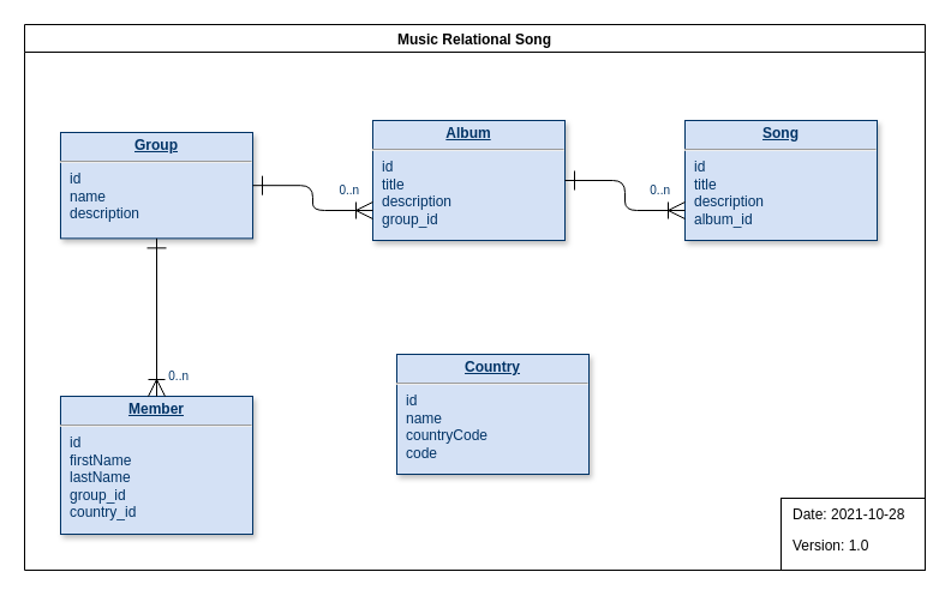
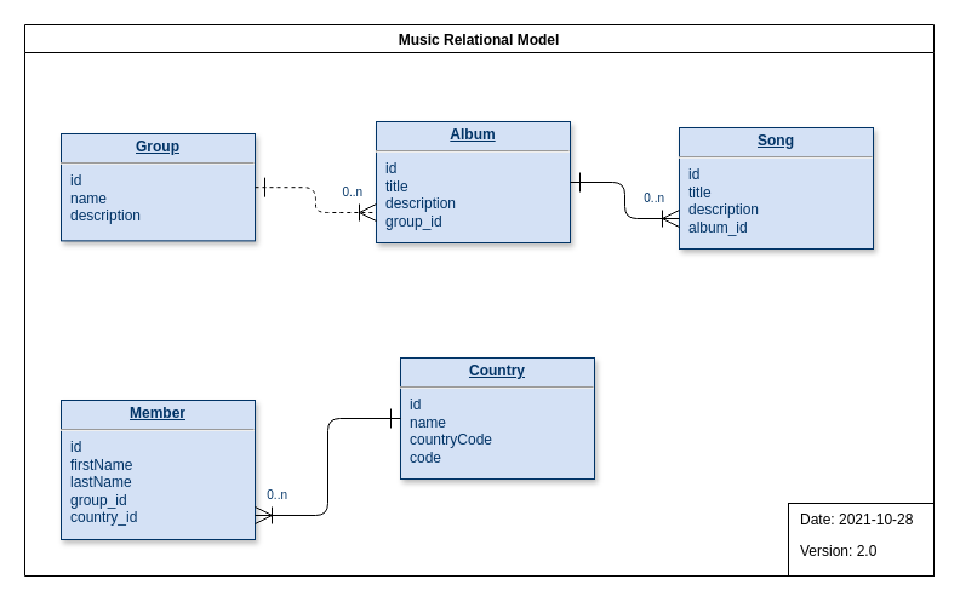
- <mxCell id="2" value="Music Relational Song" style="swimlane;swimlaneLine=1;glass=0;rounded=0;shadow=0;sketch=0;" vertex="1" parent="1"><mxGeometry x="20" y="20" width="750" height="455" as="geometry" /></mxCell>
+ <mxCell id="2" value="Music Relational Model" style="swimlane;swimlaneLine=1;glass=0;rounded=0;shadow=0;sketch=0;" vertex="1" parent="1"><mxGeometry x="20" y="20" width="750" height="455" as="geometry" /></mxCell>
- <mxCell id="6" value="&lt;p style=&quot;margin: 0px ; margin-top: 4px ; text-align: center ; text-decoration: underline&quot;&gt;&lt;strong&gt;Song&lt;/strong&gt;&lt;/p&gt;&lt;hr&gt;&lt;p style=&quot;margin: 0px ; margin-left: 8px&quot;&gt;id&lt;/p&gt;&lt;p style=&quot;margin: 0px ; margin-left: 8px&quot;&gt;title&lt;/p&gt;&lt;p style=&quot;margin: 0px ; margin-left: 8px&quot;&gt;description&lt;/p&gt;&lt;p style=&quot;margin: 0px ; margin-left: 8px&quot;&gt;album_id&lt;/p&gt;" style="verticalAlign=top;align=left;overflow=fill;fontSize=12;fontFamily=Helvetica;html=1;strokeColor=#003366;shadow=1;fillColor=#D4E1F5;fontColor=#003366" parent="3" vertex="1"><mxGeometry x="260" width="160" height="100" as="geometry" /></mxCell>
+ <mxCell id="6" value="&lt;p style=&quot;margin: 0px ; margin-top: 4px ; text-align: center ; text-decoration: underline&quot;&gt;&lt;strong&gt;Song&lt;/strong&gt;&lt;/p&gt;&lt;hr&gt;&lt;p style=&quot;margin: 0px ; margin-left: 8px&quot;&gt;id&lt;/p&gt;&lt;p style=&quot;margin: 0px ; margin-left: 8px&quot;&gt;title&lt;/p&gt;&lt;p style=&quot;margin: 0px ; margin-left: 8px&quot;&gt;description&lt;/p&gt;&lt;p style=&quot;margin: 0px ; margin-left: 8px&quot;&gt;album_id&lt;/p&gt;" style="verticalAlign=top;align=left;overflow=fill;fontSize=12;fontFamily=Helvetica;html=1;strokeColor=#003366;shadow=1;fillColor=#D4E1F5;fontColor=#003366" parent="3" vertex="1"><mxGeometry x="250" y="5" width="160" height="100" as="geometry" /></mxCell>
- <mxCell id="13" value="" style="endArrow=ERoneToMany;endSize=12;startArrow=ERone;startSize=14;startFill=0;edgeStyle=orthogonalEdgeStyle;endFill=0;entryX=0;entryY=0.75;entryDx=0;entryDy=0;exitX=1;exitY=0.5;exitDx=0;exitDy=0;" edge="1" parent="2" source="10" target="5"><mxGeometry x="620" y="350" as="geometry"><mxPoint x="120" y="100" as="sourcePoint" /><mxPoint x="120" y="295.0" as="targetPoint" /></mxGeometry></mxCell>
+ <mxCell id="13" value="" style="endArrow=ERoneToMany;endSize=12;startArrow=ERone;startSize=14;startFill=0;edgeStyle=orthogonalEdgeStyle;endFill=0;entryX=0;entryY=0.75;entryDx=0;entryDy=0;exitX=1;exitY=0.5;exitDx=0;exitDy=0;dashed=1;" edge="1" parent="2" source="10" target="5"><mxGeometry x="620" y="350" as="geometry"><mxPoint x="120" y="100" as="sourcePoint" /><mxPoint x="120" y="295.0" as="targetPoint" /></mxGeometry></mxCell>
- <mxCell id="11" value="" style="endArrow=ERoneToMany;endSize=12;startArrow=ERone;startSize=14;startFill=0;edgeStyle=orthogonalEdgeStyle;endFill=0;" parent="2" source="10" target="9" edge="1"><mxGeometry x="610" y="340" as="geometry"><mxPoint x="610" y="340" as="sourcePoint" /><mxPoint x="770" y="340" as="targetPoint" /></mxGeometry></mxCell>
- <mxCell id="12" value="0..n" style="resizable=0;align=right;verticalAlign=top;labelBackgroundColor=#ffffff;fontSize=10;strokeColor=#003366;shadow=1;fillColor=#D4E1F5;fontColor=#003366" parent="11" connectable="0" vertex="1"><mxGeometry x="1" relative="1" as="geometry"><mxPoint x="28" y="-29" as="offset" /></mxGeometry></mxCell>
+ <mxCell id="15" value="" style="endArrow=ERoneToMany;endSize=12;startArrow=ERone;startSize=14;startFill=0;edgeStyle=orthogonalEdgeStyle;endFill=0;exitX=0;exitY=0.5;exitDx=0;exitDy=0;entryX=1;entryY=0.826;entryDx=0;entryDy=0;entryPerimeter=0;" edge="1" parent="2" source="4" target="9"><mxGeometry x="620" y="350" as="geometry"><mxPoint x="120" y="120" as="sourcePoint" /><mxPoint x="120" y="295" as="targetPoint" /></mxGeometry></mxCell>
+ <mxCell id="16" value="0..n" style="resizable=0;align=right;verticalAlign=top;labelBackgroundColor=#ffffff;fontSize=10;strokeColor=#003366;shadow=1;fillColor=#D4E1F5;fontColor=#003366" connectable="0" vertex="1" parent="15"><mxGeometry x="1" relative="1" as="geometry"><mxPoint x="28" y="-29" as="offset" /></mxGeometry></mxCell>
- <mxCell id="18" value="&lt;p&gt;&lt;span style=&quot;font-weight: normal ; font-size: 12px&quot;&gt;&lt;font style=&quot;font-size: 12px&quot;&gt;Date: 2021-10-28&lt;/font&gt;&lt;/span&gt;&lt;/p&gt;&lt;p&gt;&lt;font style=&quot;font-size: 12px&quot;&gt;Version: 1.0&lt;/font&gt;&lt;/p&gt;" style="text;html=1;strokeColor=none;fillColor=none;spacing=5;spacingTop=-20;whiteSpace=wrap;overflow=hidden;rounded=0;shadow=0;glass=0;sketch=0;" vertex="1" parent="2"><mxGeometry x="635" y="400" width="110" height="50" as="geometry" /></mxCell>
+ <mxCell id="18" value="&lt;p&gt;&lt;span style=&quot;font-weight: normal ; font-size: 12px&quot;&gt;&lt;font style=&quot;font-size: 12px&quot;&gt;Date: 2021-10-28&lt;/font&gt;&lt;/span&gt;&lt;/p&gt;&lt;p&gt;&lt;font style=&quot;font-size: 12px&quot;&gt;Version: 2.0&lt;/font&gt;&lt;/p&gt;" style="text;html=1;strokeColor=none;fillColor=none;spacing=5;spacingTop=-20;whiteSpace=wrap;overflow=hidden;rounded=0;shadow=0;glass=0;sketch=0;" vertex="1" parent="2"><mxGeometry x="635" y="400" width="110" height="50" as="geometry" /></mxCell>
